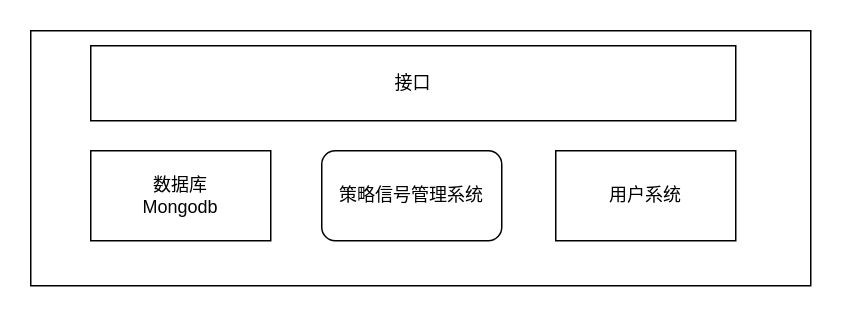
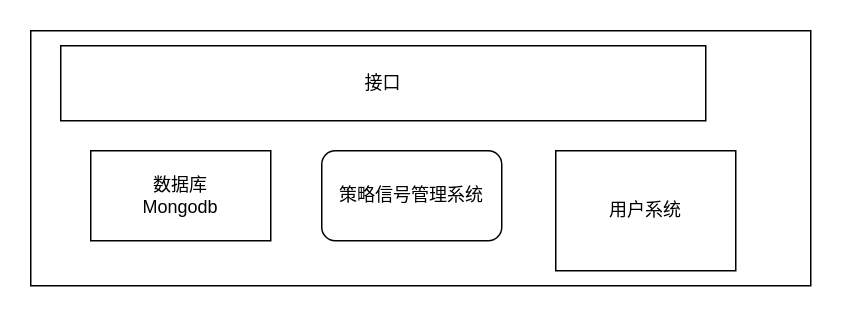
- <mxCell id="4" value="接口" style="rounded=0;whiteSpace=wrap;html=1;" vertex="1" parent="1"><mxGeometry x="60" y="30" width="430" height="50" as="geometry" /></mxCell>
+ <mxCell id="4" value="接口" style="rounded=0;whiteSpace=wrap;html=1;" vertex="1" parent="1"><mxGeometry x="40" y="30" width="430" height="50" as="geometry" /></mxCell>
- <mxCell id="6" value="用户系统" style="rounded=0;whiteSpace=wrap;html=1;" vertex="1" parent="1"><mxGeometry x="370" y="100" width="120" height="60" as="geometry" /></mxCell>
+ <mxCell id="6" value="用户系统" style="rounded=0;whiteSpace=wrap;html=1;" vertex="1" parent="1"><mxGeometry x="370" y="100" width="120" height="80" as="geometry" /></mxCell>
